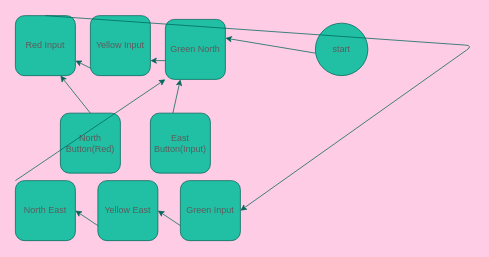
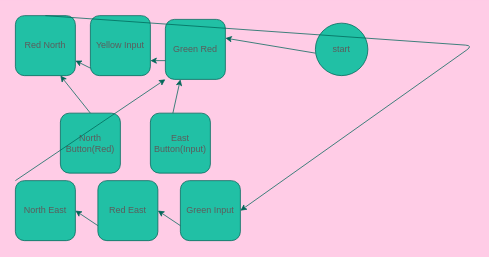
- <mxCell id="8" value="Red Input" style="whiteSpace=wrap;html=1;aspect=fixed;labelBackgroundColor=none;fillColor=#21C0A5;strokeColor=#006658;fontColor=#5C5C5C;rounded=1;" vertex="1" parent="1"><mxGeometry x="20" y="20" width="80" height="80" as="geometry" /></mxCell>
+ <mxCell id="8" value="Red North" style="whiteSpace=wrap;html=1;aspect=fixed;labelBackgroundColor=none;fillColor=#21C0A5;strokeColor=#006658;fontColor=#5C5C5C;rounded=1;" vertex="1" parent="1"><mxGeometry x="20" y="20" width="80" height="80" as="geometry" /></mxCell>
- <mxCell id="6" value="Green North" style="whiteSpace=wrap;html=1;aspect=fixed;labelBackgroundColor=none;fillColor=#21C0A5;strokeColor=#006658;fontColor=#5C5C5C;rounded=1;" vertex="1" parent="1"><mxGeometry x="220" y="25" width="80" height="80" as="geometry" /></mxCell>
+ <mxCell id="6" value="Green Red" style="whiteSpace=wrap;html=1;aspect=fixed;labelBackgroundColor=none;fillColor=#21C0A5;strokeColor=#006658;fontColor=#5C5C5C;rounded=1;" vertex="1" parent="1"><mxGeometry x="220" y="25" width="80" height="80" as="geometry" /></mxCell>
- <mxCell id="14" value="Yellow East" style="whiteSpace=wrap;html=1;aspect=fixed;labelBackgroundColor=none;fillColor=#21C0A5;strokeColor=#006658;fontColor=#5C5C5C;rounded=1;" vertex="1" parent="1"><mxGeometry x="130" y="240" width="80" height="80" as="geometry" /></mxCell>
+ <mxCell id="14" value="Red East" style="whiteSpace=wrap;html=1;aspect=fixed;labelBackgroundColor=none;fillColor=#21C0A5;strokeColor=#006658;fontColor=#5C5C5C;rounded=1;" vertex="1" parent="1"><mxGeometry x="130" y="240" width="80" height="80" as="geometry" /></mxCell>
